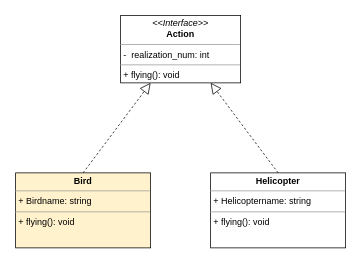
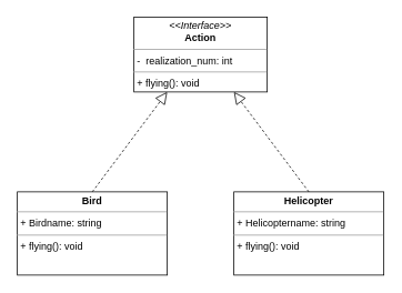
- <mxCell id="3" value="&lt;p style=&quot;margin: 0px ; margin-top: 4px ; text-align: center&quot;&gt;&lt;b&gt;Bird&lt;/b&gt;&lt;/p&gt;&lt;hr size=&quot;1&quot;&gt;&lt;p style=&quot;margin: 0px ; margin-left: 4px&quot;&gt;+ Birdname: string&lt;/p&gt;&lt;hr size=&quot;1&quot;&gt;&lt;p style=&quot;margin: 0px ; margin-left: 4px&quot;&gt;+ flying(): void&lt;/p&gt;" style="verticalAlign=top;align=left;overflow=fill;fontSize=12;fontFamily=Helvetica;html=1;fillColor=#fff2cc;" parent="1" vertex="1"><mxGeometry x="20" y="230" width="180" height="100" as="geometry" /></mxCell>
+ <mxCell id="3" value="&lt;p style=&quot;margin: 0px ; margin-top: 4px ; text-align: center&quot;&gt;&lt;b&gt;Bird&lt;/b&gt;&lt;/p&gt;&lt;hr size=&quot;1&quot;&gt;&lt;p style=&quot;margin: 0px ; margin-left: 4px&quot;&gt;+ Birdname: string&lt;/p&gt;&lt;hr size=&quot;1&quot;&gt;&lt;p style=&quot;margin: 0px ; margin-left: 4px&quot;&gt;+ flying(): void&lt;/p&gt;" style="verticalAlign=top;align=left;overflow=fill;fontSize=12;fontFamily=Helvetica;html=1;" parent="1" vertex="1"><mxGeometry x="20" y="230" width="180" height="100" as="geometry" /></mxCell>
